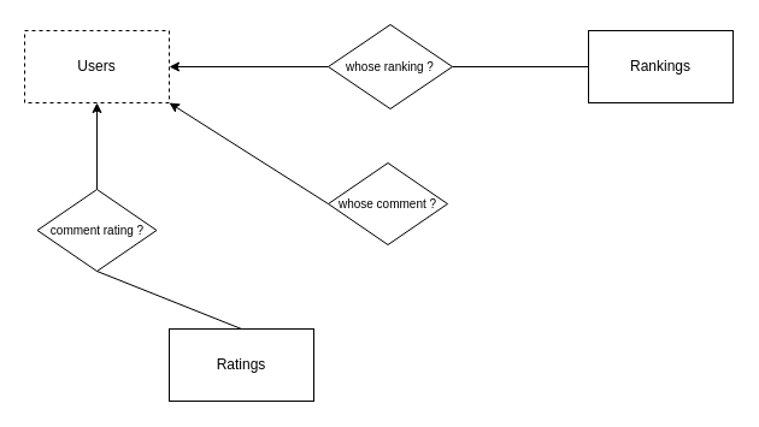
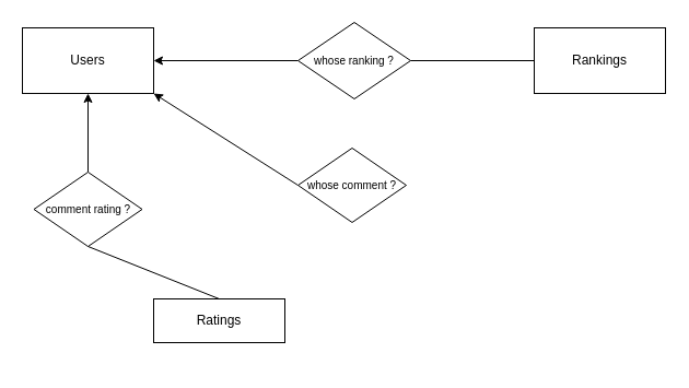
- <mxCell id="2" value="Users" style="rounded=0;whiteSpace=wrap;html=1;dashed=1;" vertex="1" parent="1"><mxGeometry x="20" y="25" width="120" height="60" as="geometry" /></mxCell>
+ <mxCell id="2" value="Users" style="rounded=0;whiteSpace=wrap;html=1;" vertex="1" parent="1"><mxGeometry x="20" y="25" width="120" height="60" as="geometry" /></mxCell>
- <mxCell id="4" value="Ratings" style="rounded=0;whiteSpace=wrap;html=1;" vertex="1" parent="1"><mxGeometry x="140" y="273" width="120" height="60" as="geometry" /></mxCell>
+ <mxCell id="4" value="Ratings" style="rounded=0;whiteSpace=wrap;html=1;" vertex="1" parent="1"><mxGeometry x="140" y="273" width="120" height="40" as="geometry" /></mxCell>
